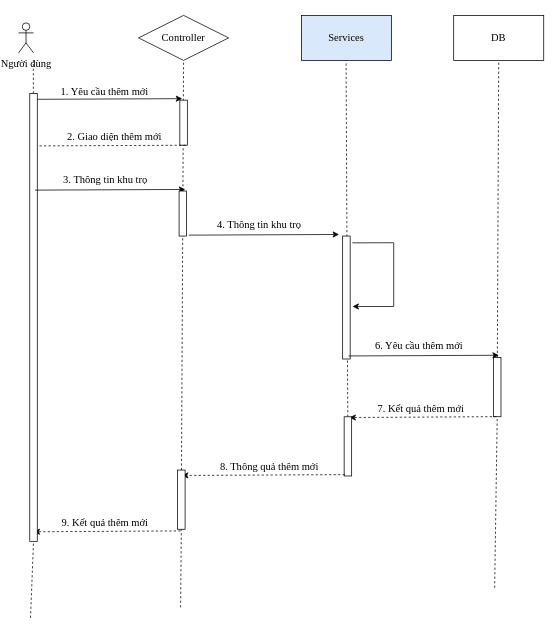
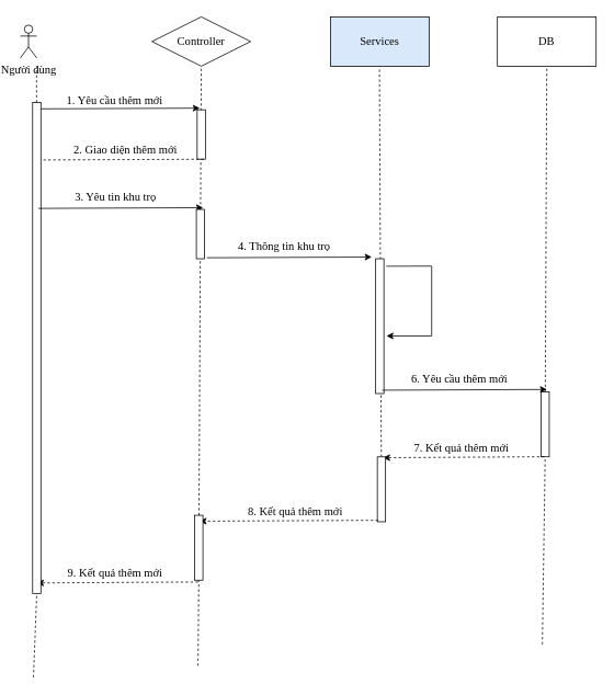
- <mxCell id="23" value="3. Thông tin khu trọ" style="text;html=1;strokeColor=none;fillColor=none;align=center;verticalAlign=middle;whiteSpace=wrap;rounded=0;fontFamily=Times New Roman;fontSize=14;" parent="1" vertex="1"><mxGeometry x="54" y="235" width="164" height="10" as="geometry" /></mxCell>
+ <mxCell id="23" value="3. Yêu tin khu trọ" style="text;html=1;strokeColor=none;fillColor=none;align=center;verticalAlign=middle;whiteSpace=wrap;rounded=0;fontFamily=Times New Roman;fontSize=14;" parent="1" vertex="1"><mxGeometry x="54" y="235" width="164" height="10" as="geometry" /></mxCell>
- <mxCell id="33" value="8. Thông quả thêm mới" style="text;html=1;strokeColor=none;fillColor=none;align=center;verticalAlign=middle;whiteSpace=wrap;rounded=0;fontFamily=Times New Roman;fontSize=14;" parent="1" vertex="1"><mxGeometry x="261" y="617" width="187" height="10" as="geometry" /></mxCell>
+ <mxCell id="33" value="8. Kết quả thêm mới" style="text;html=1;strokeColor=none;fillColor=none;align=center;verticalAlign=middle;whiteSpace=wrap;rounded=0;fontFamily=Times New Roman;fontSize=14;" parent="1" vertex="1"><mxGeometry x="261" y="617" width="187" height="10" as="geometry" /></mxCell>
